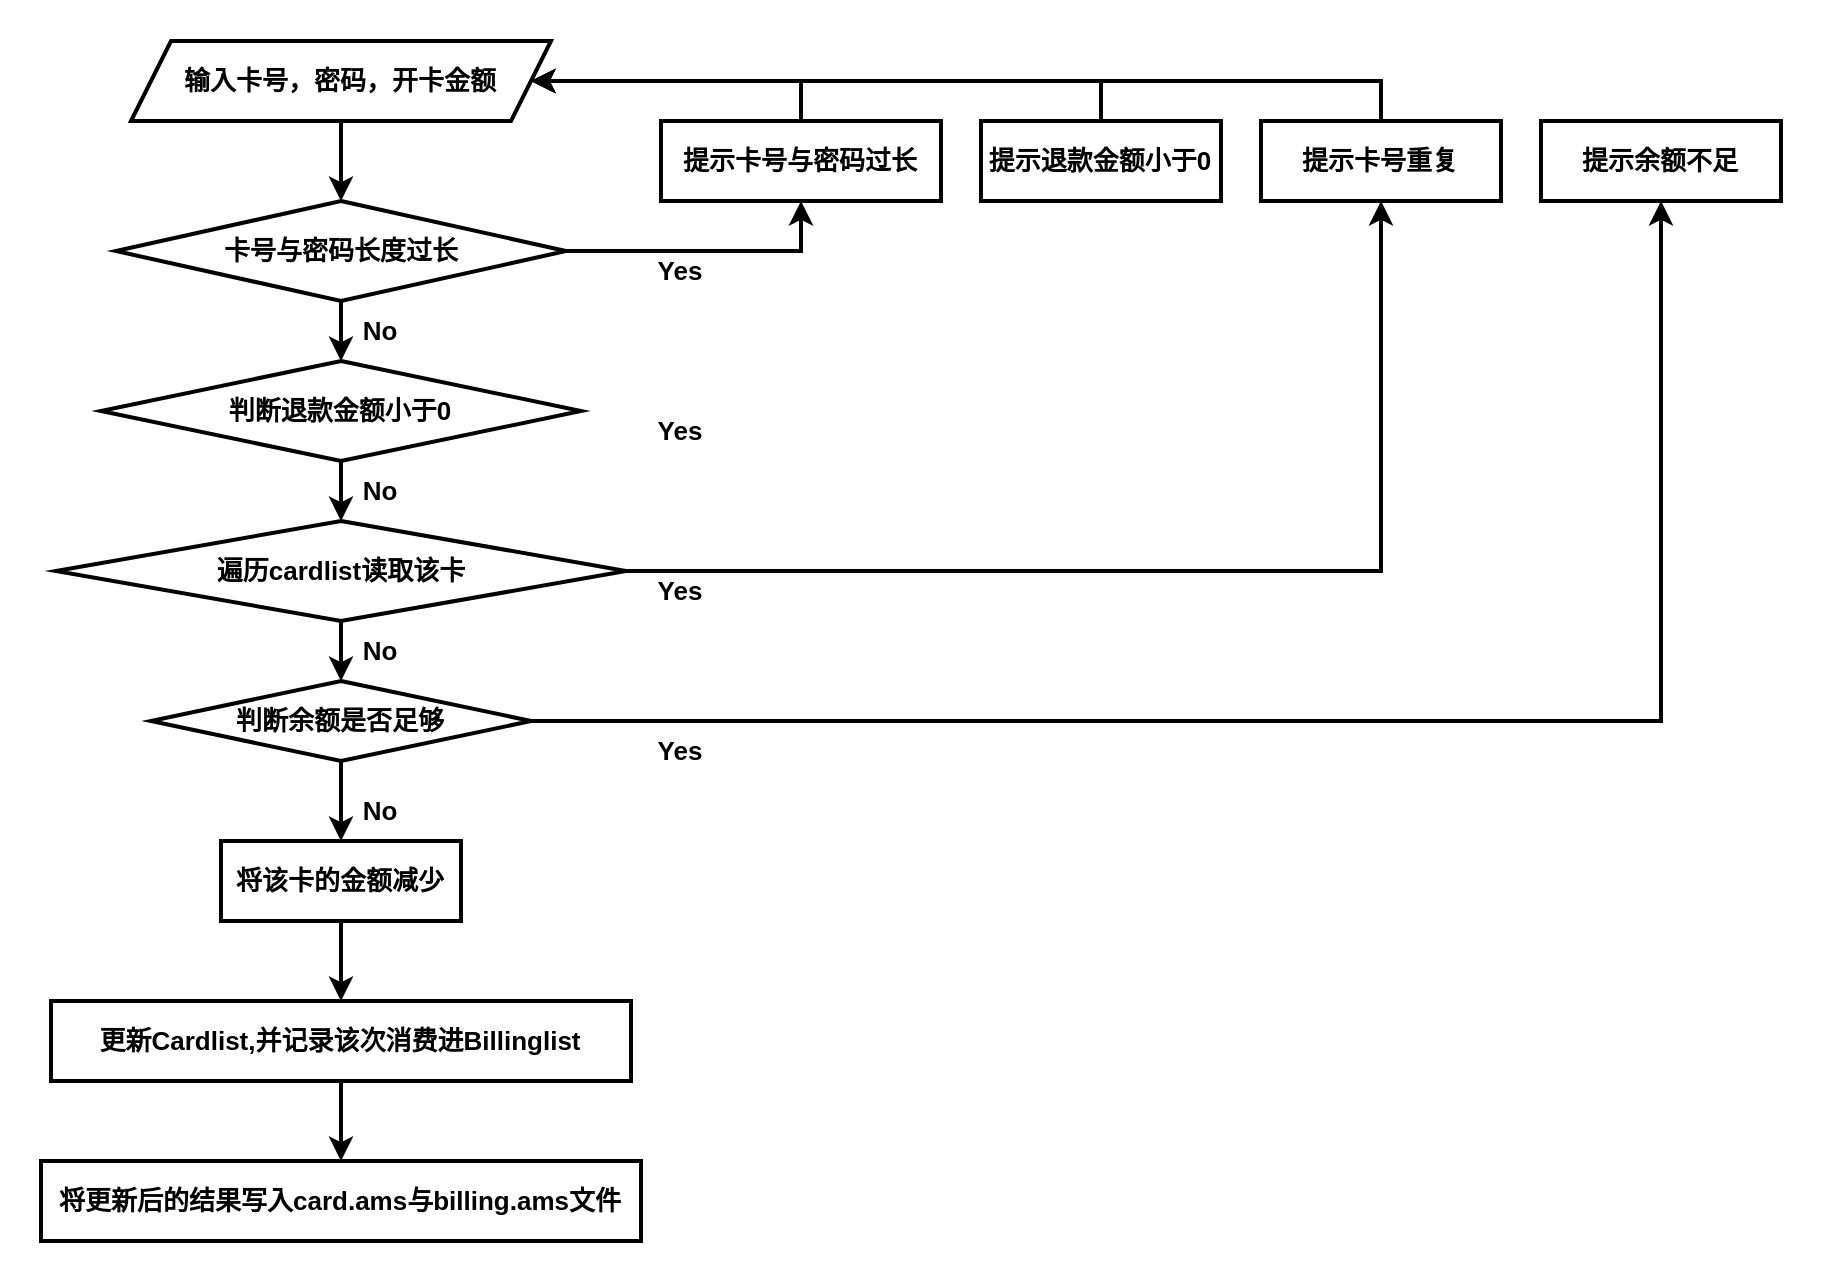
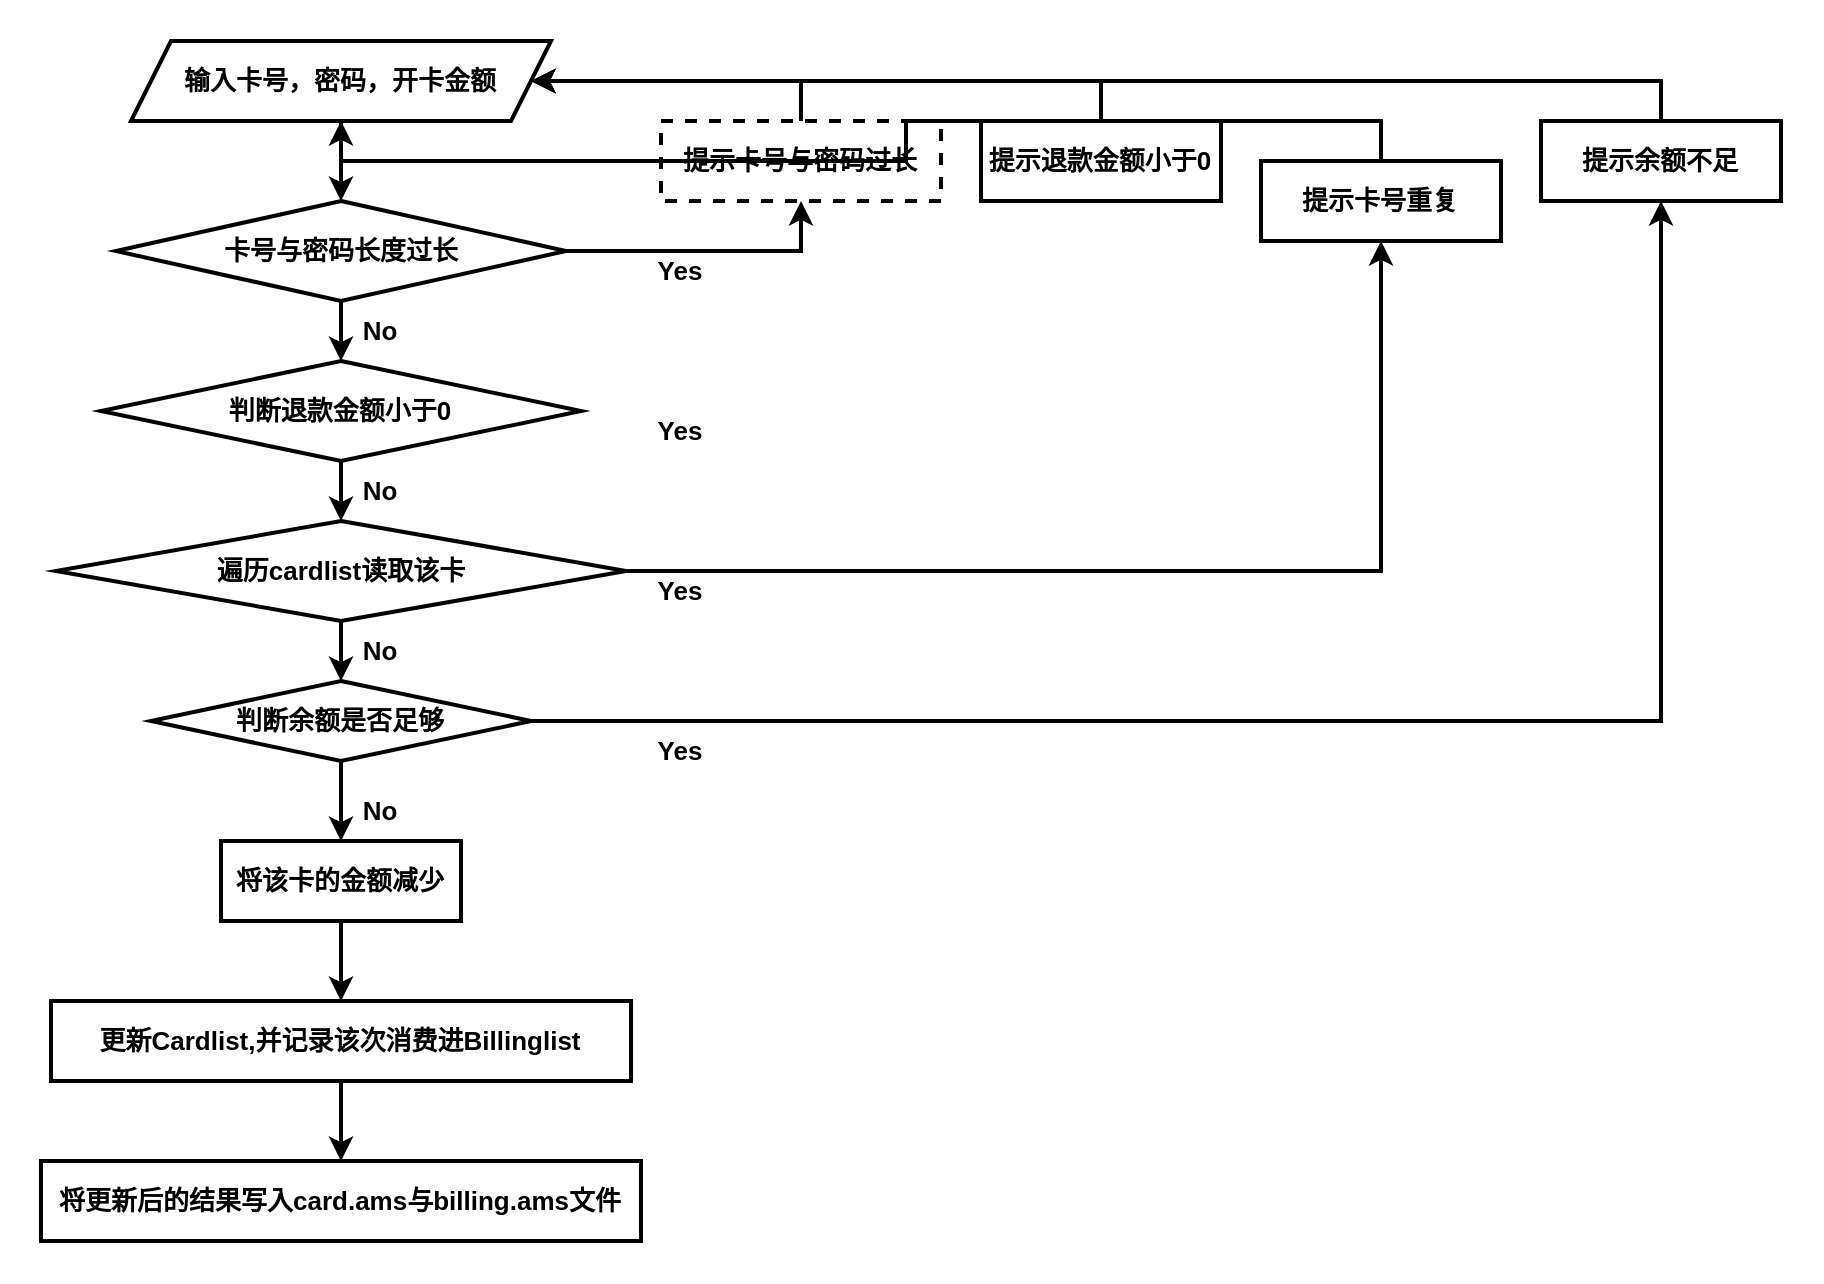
+ <mxCell id="32" style="edgeStyle=orthogonalEdgeStyle;rounded=0;orthogonalLoop=1;jettySize=auto;html=1;exitX=0.5;exitY=0;exitDx=0;exitDy=0;entryX=1;entryY=0.5;entryDx=0;entryDy=0;strokeWidth=2;fontSize=13;" edge="1" parent="1" source="33" target="3"><mxGeometry relative="1" as="geometry" /></mxCell>
- <mxCell id="8" value="&lt;b&gt;提示卡号与密码过长&lt;/b&gt;" style="rounded=0;whiteSpace=wrap;html=1;strokeWidth=2;fontSize=13;" parent="1" vertex="1"><mxGeometry x="330" y="60" width="140" height="40" as="geometry" /></mxCell>
+ <mxCell id="8" value="&lt;b&gt;提示卡号与密码过长&lt;/b&gt;" style="rounded=0;whiteSpace=wrap;html=1;strokeWidth=2;fontSize=13;dashed=1;" parent="1" vertex="1"><mxGeometry x="330" y="60" width="140" height="40" as="geometry" /></mxCell>
- <mxCell id="19" value="&lt;b&gt;提示卡号重复&lt;/b&gt;" style="rounded=0;whiteSpace=wrap;html=1;strokeWidth=2;fontSize=13;" parent="1" vertex="1"><mxGeometry x="630" y="60" width="120" height="40" as="geometry" /></mxCell>
+ <mxCell id="19" value="&lt;b&gt;提示卡号重复&lt;/b&gt;" style="rounded=0;whiteSpace=wrap;html=1;strokeWidth=2;fontSize=13;" parent="1" vertex="1"><mxGeometry x="630" y="80" width="120" height="40" as="geometry" /></mxCell>
